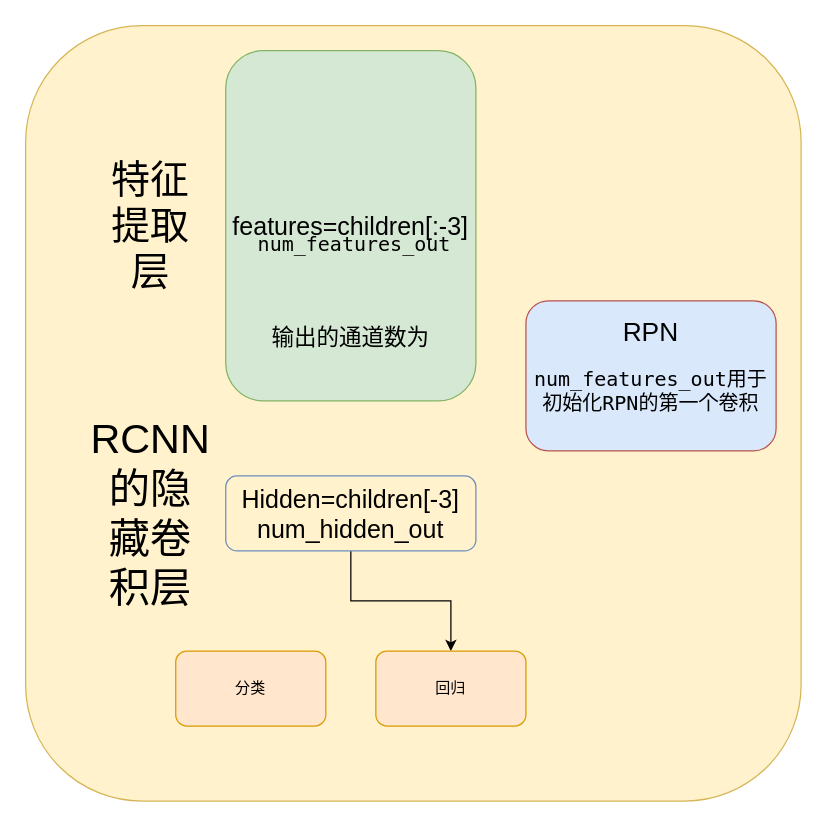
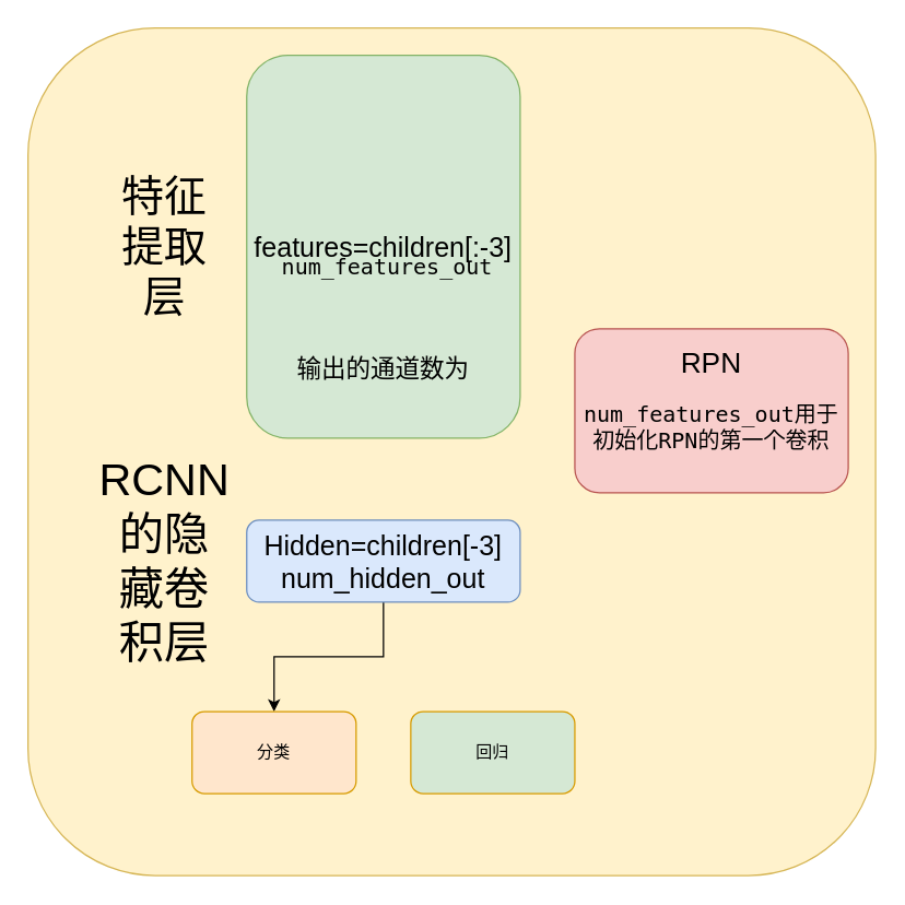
- <mxCell id="12" value="&lt;div&gt;&lt;font style=&quot;font-size: 21px&quot;&gt;RPN&lt;/font&gt;&lt;/div&gt;&lt;pre class=&quot;public-DraftStyleDefault-pre&quot; style=&quot;font-size: 16px&quot;&gt;&lt;pre class=&quot;Editable-styled&quot;&gt;&lt;font style=&quot;font-size: 16px&quot;&gt;&lt;span&gt;&lt;span&gt;num_features_out用于&lt;br&gt;初始化RPN的第一个卷积&lt;br&gt;&lt;/span&gt;&lt;/span&gt;&lt;/font&gt;&lt;/pre&gt;&lt;/pre&gt;" style="rounded=1;whiteSpace=wrap;html=1;fillColor=#dae8fc;strokeColor=#b85450;" vertex="1" parent="1"><mxGeometry x="420" y="240" width="200" height="120" as="geometry" /></mxCell>
+ <mxCell id="12" value="&lt;div&gt;&lt;font style=&quot;font-size: 21px&quot;&gt;RPN&lt;/font&gt;&lt;/div&gt;&lt;pre class=&quot;public-DraftStyleDefault-pre&quot; style=&quot;font-size: 16px&quot;&gt;&lt;pre class=&quot;Editable-styled&quot;&gt;&lt;font style=&quot;font-size: 16px&quot;&gt;&lt;span&gt;&lt;span&gt;num_features_out用于&lt;br&gt;初始化RPN的第一个卷积&lt;br&gt;&lt;/span&gt;&lt;/span&gt;&lt;/font&gt;&lt;/pre&gt;&lt;/pre&gt;" style="rounded=1;whiteSpace=wrap;html=1;fillColor=#f8cecc;strokeColor=#b85450;" vertex="1" parent="1"><mxGeometry x="420" y="240" width="200" height="120" as="geometry" /></mxCell>
- <mxCell id="5" value="&lt;div style=&quot;font-size: 20px&quot;&gt;&lt;font style=&quot;font-size: 20px&quot;&gt;Hidden=children[-3]&lt;/font&gt;&lt;/div&gt;&lt;div style=&quot;font-size: 20px&quot;&gt;&lt;font style=&quot;font-size: 20px&quot;&gt;num_hidden_out&lt;br&gt;&lt;/font&gt;&lt;/div&gt;" style="rounded=1;whiteSpace=wrap;html=1;fillColor=#fff2cc;strokeColor=#6c8ebf;" vertex="1" parent="1"><mxGeometry x="180" y="380" width="200" height="60" as="geometry" /></mxCell>
+ <mxCell id="5" value="&lt;div style=&quot;font-size: 20px&quot;&gt;&lt;font style=&quot;font-size: 20px&quot;&gt;Hidden=children[-3]&lt;/font&gt;&lt;/div&gt;&lt;div style=&quot;font-size: 20px&quot;&gt;&lt;font style=&quot;font-size: 20px&quot;&gt;num_hidden_out&lt;br&gt;&lt;/font&gt;&lt;/div&gt;" style="rounded=1;whiteSpace=wrap;html=1;fillColor=#dae8fc;strokeColor=#6c8ebf;" vertex="1" parent="1"><mxGeometry x="180" y="380" width="200" height="60" as="geometry" /></mxCell>
- <mxCell id="4" style="edgeStyle=orthogonalEdgeStyle;rounded=0;orthogonalLoop=1;jettySize=auto;html=1;exitX=0.5;exitY=1;exitDx=0;exitDy=0;" edge="1" parent="1" source="5" target="7"><mxGeometry relative="1" as="geometry" /></mxCell>
+ <mxCell id="4" style="edgeStyle=orthogonalEdgeStyle;rounded=0;orthogonalLoop=1;jettySize=auto;html=1;exitX=0.5;exitY=1;exitDx=0;exitDy=0;entryX=0.5;entryY=0;entryDx=0;entryDy=0;" edge="1" parent="1" source="5" target="6"><mxGeometry relative="1" as="geometry" /></mxCell>
- <mxCell id="7" value="回归" style="rounded=1;whiteSpace=wrap;html=1;fillColor=#ffe6cc;strokeColor=#d79b00;" vertex="1" parent="1"><mxGeometry x="300" y="520" width="120" height="60" as="geometry" /></mxCell>
+ <mxCell id="7" value="回归" style="rounded=1;whiteSpace=wrap;html=1;fillColor=#d5e8d4;strokeColor=#d79b00;" vertex="1" parent="1"><mxGeometry x="300" y="520" width="120" height="60" as="geometry" /></mxCell>
